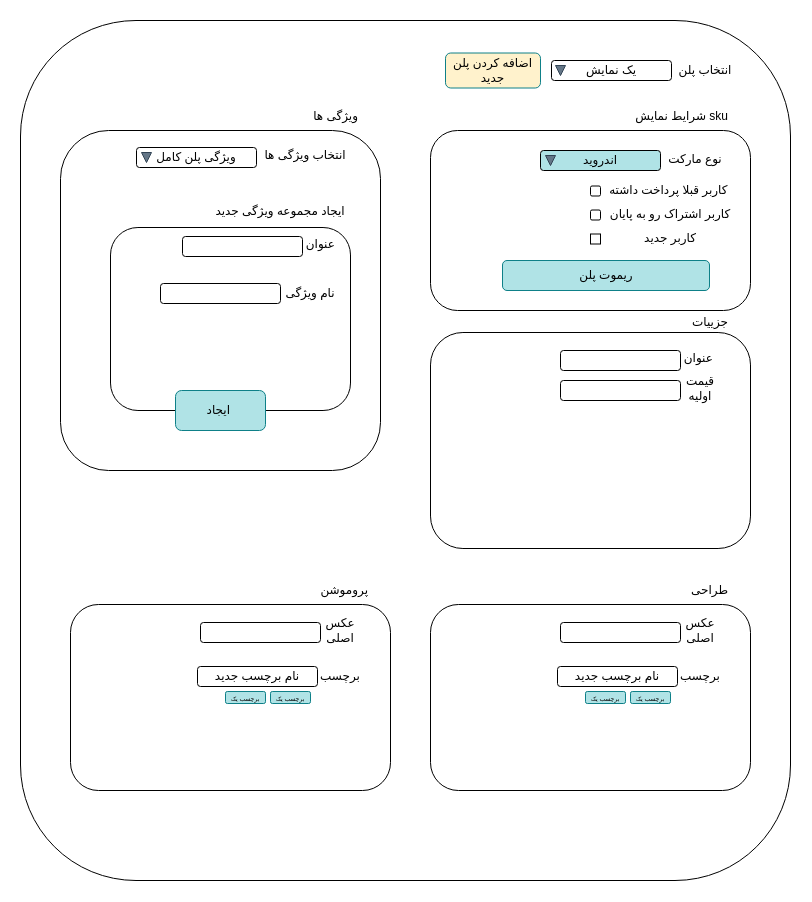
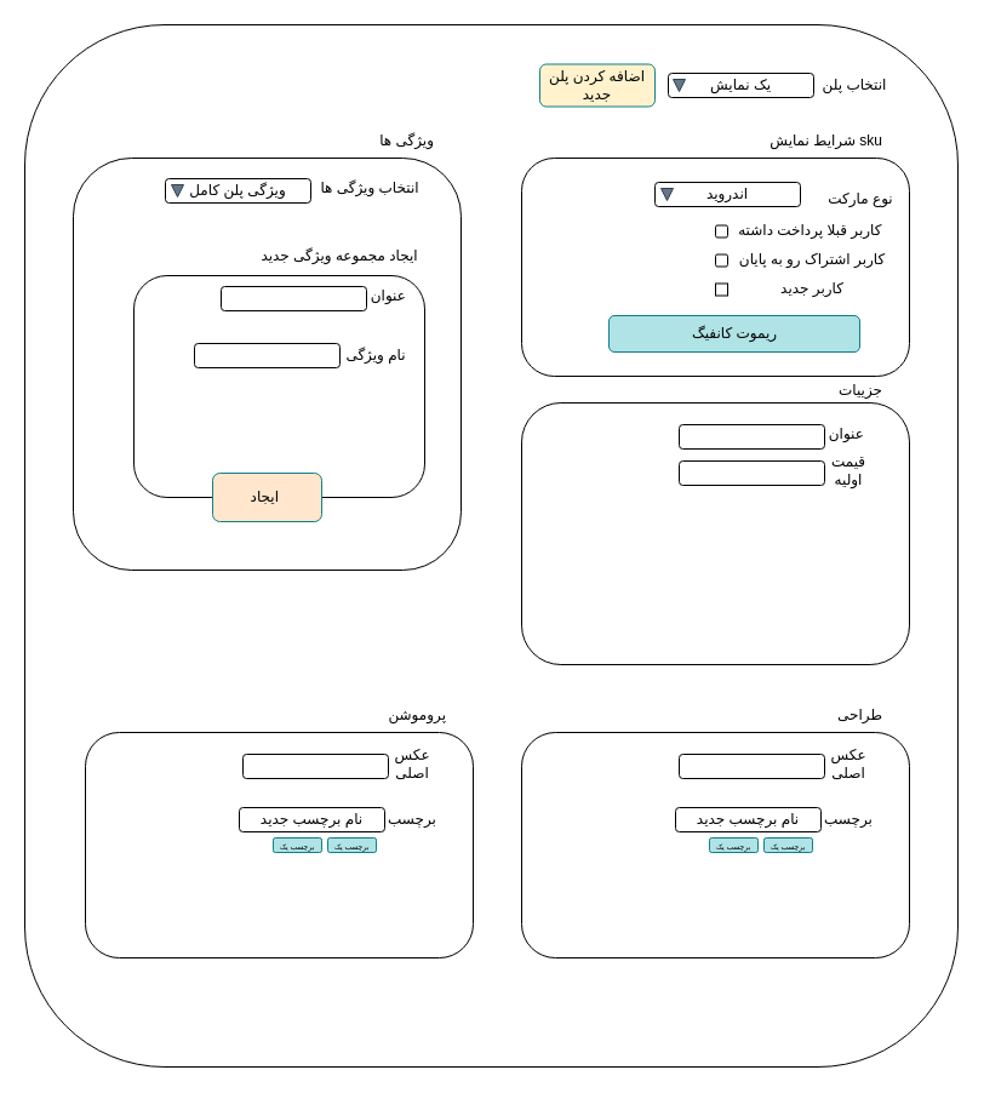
- <mxCell id="6" value="نوع مارکت" style="text;html=1;strokeColor=none;fillColor=none;align=center;verticalAlign=middle;whiteSpace=wrap;rounded=0;hachureGap=4;pointerEvents=0;" parent="1" vertex="1"><mxGeometry x="660" y="149" width="70" height="20" as="geometry" /></mxCell>
+ <mxCell id="6" value="نوع مارکت" style="text;html=1;strokeColor=none;fillColor=none;align=center;verticalAlign=middle;whiteSpace=wrap;rounded=0;hachureGap=4;pointerEvents=0;" parent="1" vertex="1"><mxGeometry x="675" y="154" width="70" height="20" as="geometry" /></mxCell>
- <mxCell id="20" value="اندروید" style="rounded=1;whiteSpace=wrap;html=1;hachureGap=4;pointerEvents=0;fillColor=#b0e3e6;" parent="19" vertex="1"><mxGeometry width="120" height="20" as="geometry" /></mxCell>
+ <mxCell id="20" value="اندروید" style="rounded=1;whiteSpace=wrap;html=1;hachureGap=4;pointerEvents=0;" parent="19" vertex="1"><mxGeometry width="120" height="20" as="geometry" /></mxCell>
- <mxCell id="70" value="ریموت پلن" style="text;html=1;strokeColor=none;fillColor=none;align=center;verticalAlign=middle;whiteSpace=wrap;rounded=0;hachureGap=4;pointerEvents=0;" parent="68" vertex="1"><mxGeometry x="63.5" y="10" width="80" height="10" as="geometry" /></mxCell>
+ <mxCell id="70" value="ریموت کانفیگ" style="text;html=1;strokeColor=none;fillColor=none;align=center;verticalAlign=middle;whiteSpace=wrap;rounded=0;hachureGap=4;pointerEvents=0;" parent="68" vertex="1"><mxGeometry x="63.5" y="10" width="80" height="10" as="geometry" /></mxCell>
- <mxCell id="56" value="ایجاد&amp;nbsp;" style="rounded=1;whiteSpace=wrap;html=1;hachureGap=4;pointerEvents=0;fillColor=#b0e3e6;strokeColor=#0e8088;" parent="1" vertex="1"><mxGeometry x="175" y="390" width="90" height="40" as="geometry" /></mxCell>
+ <mxCell id="56" value="ایجاد&amp;nbsp;" style="rounded=1;whiteSpace=wrap;html=1;hachureGap=4;pointerEvents=0;fillColor=#ffe6cc;strokeColor=#0e8088;" parent="1" vertex="1"><mxGeometry x="175" y="390" width="90" height="40" as="geometry" /></mxCell>
